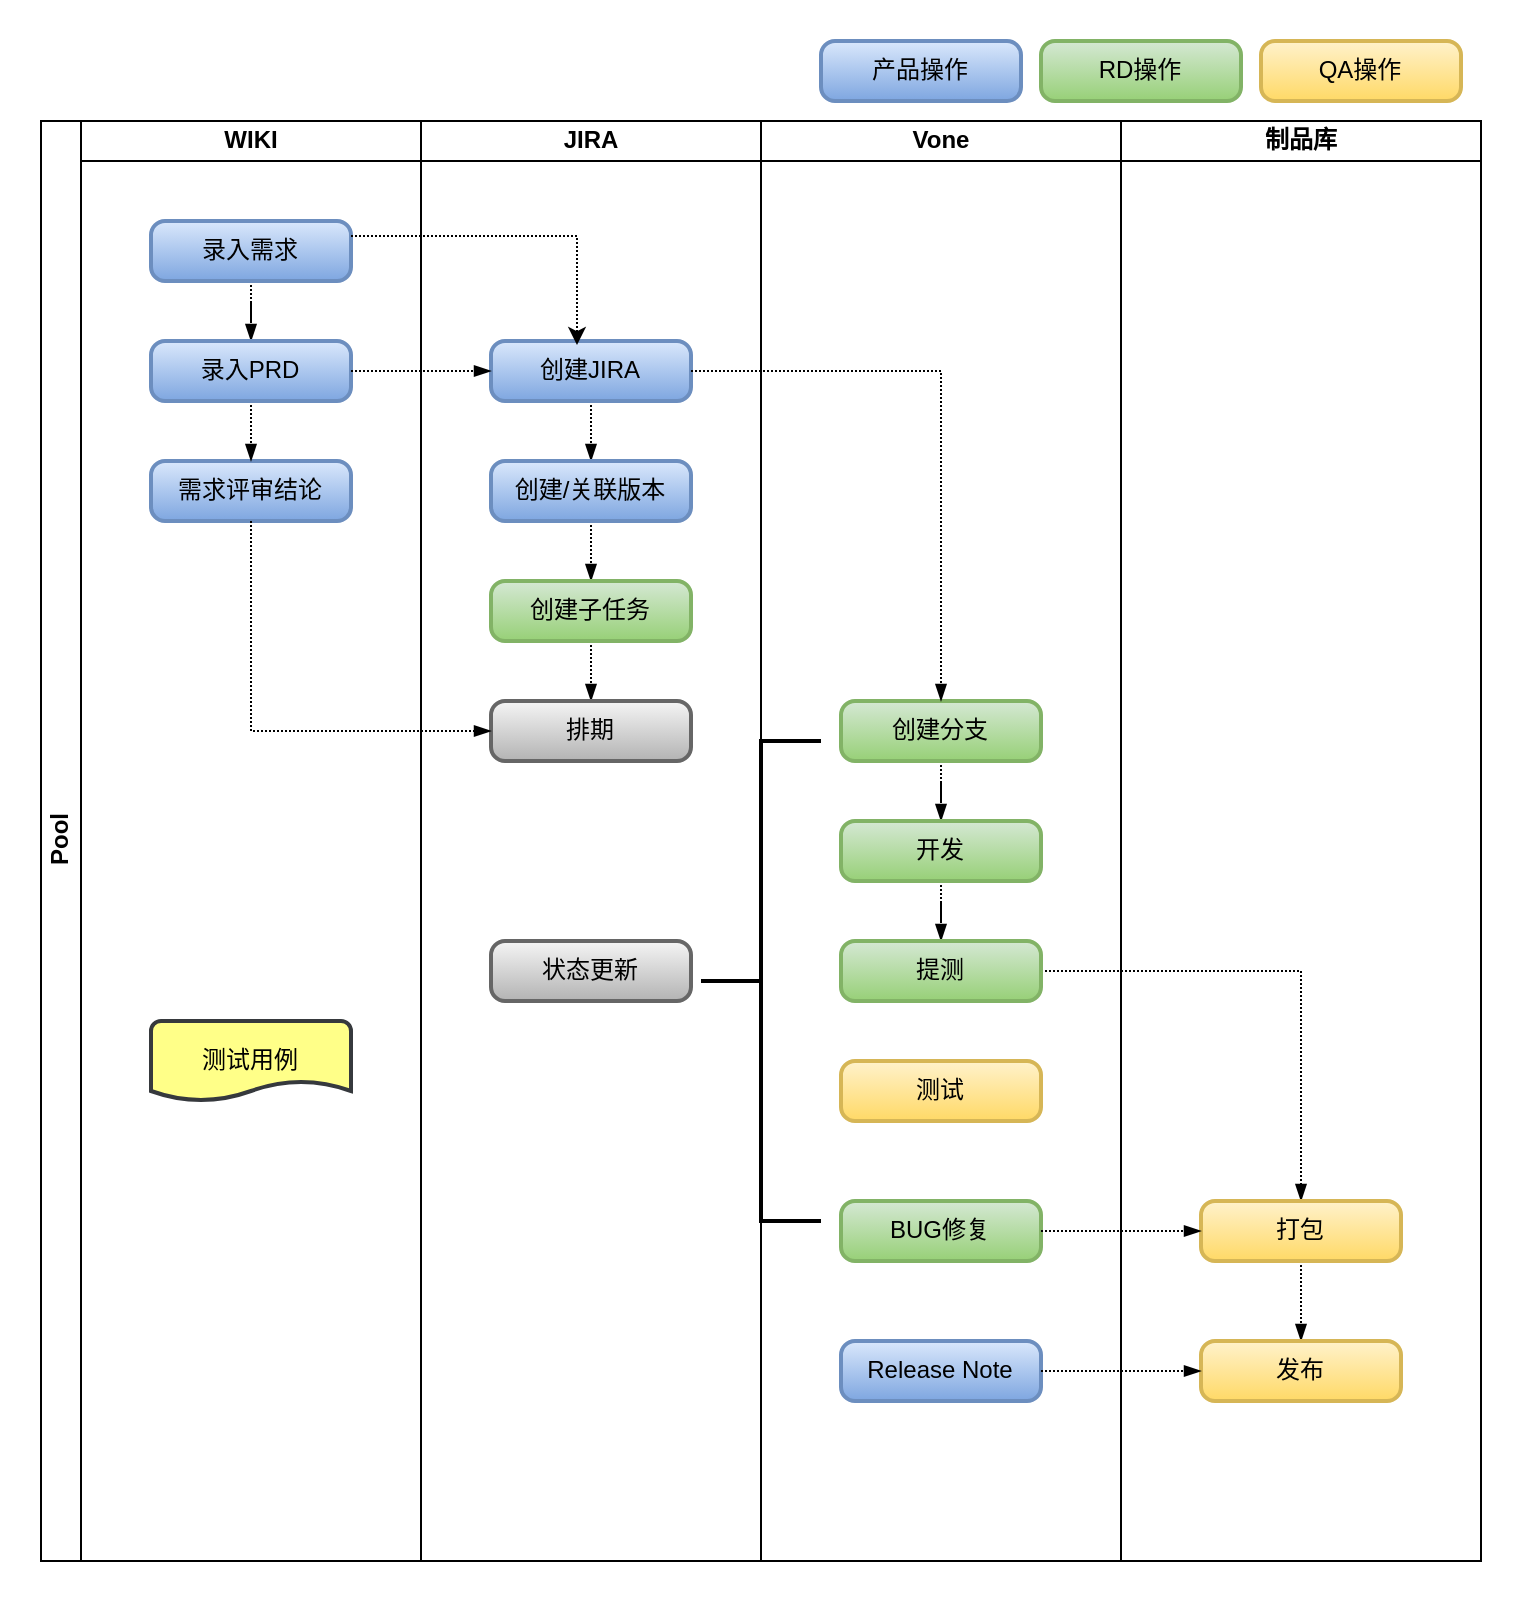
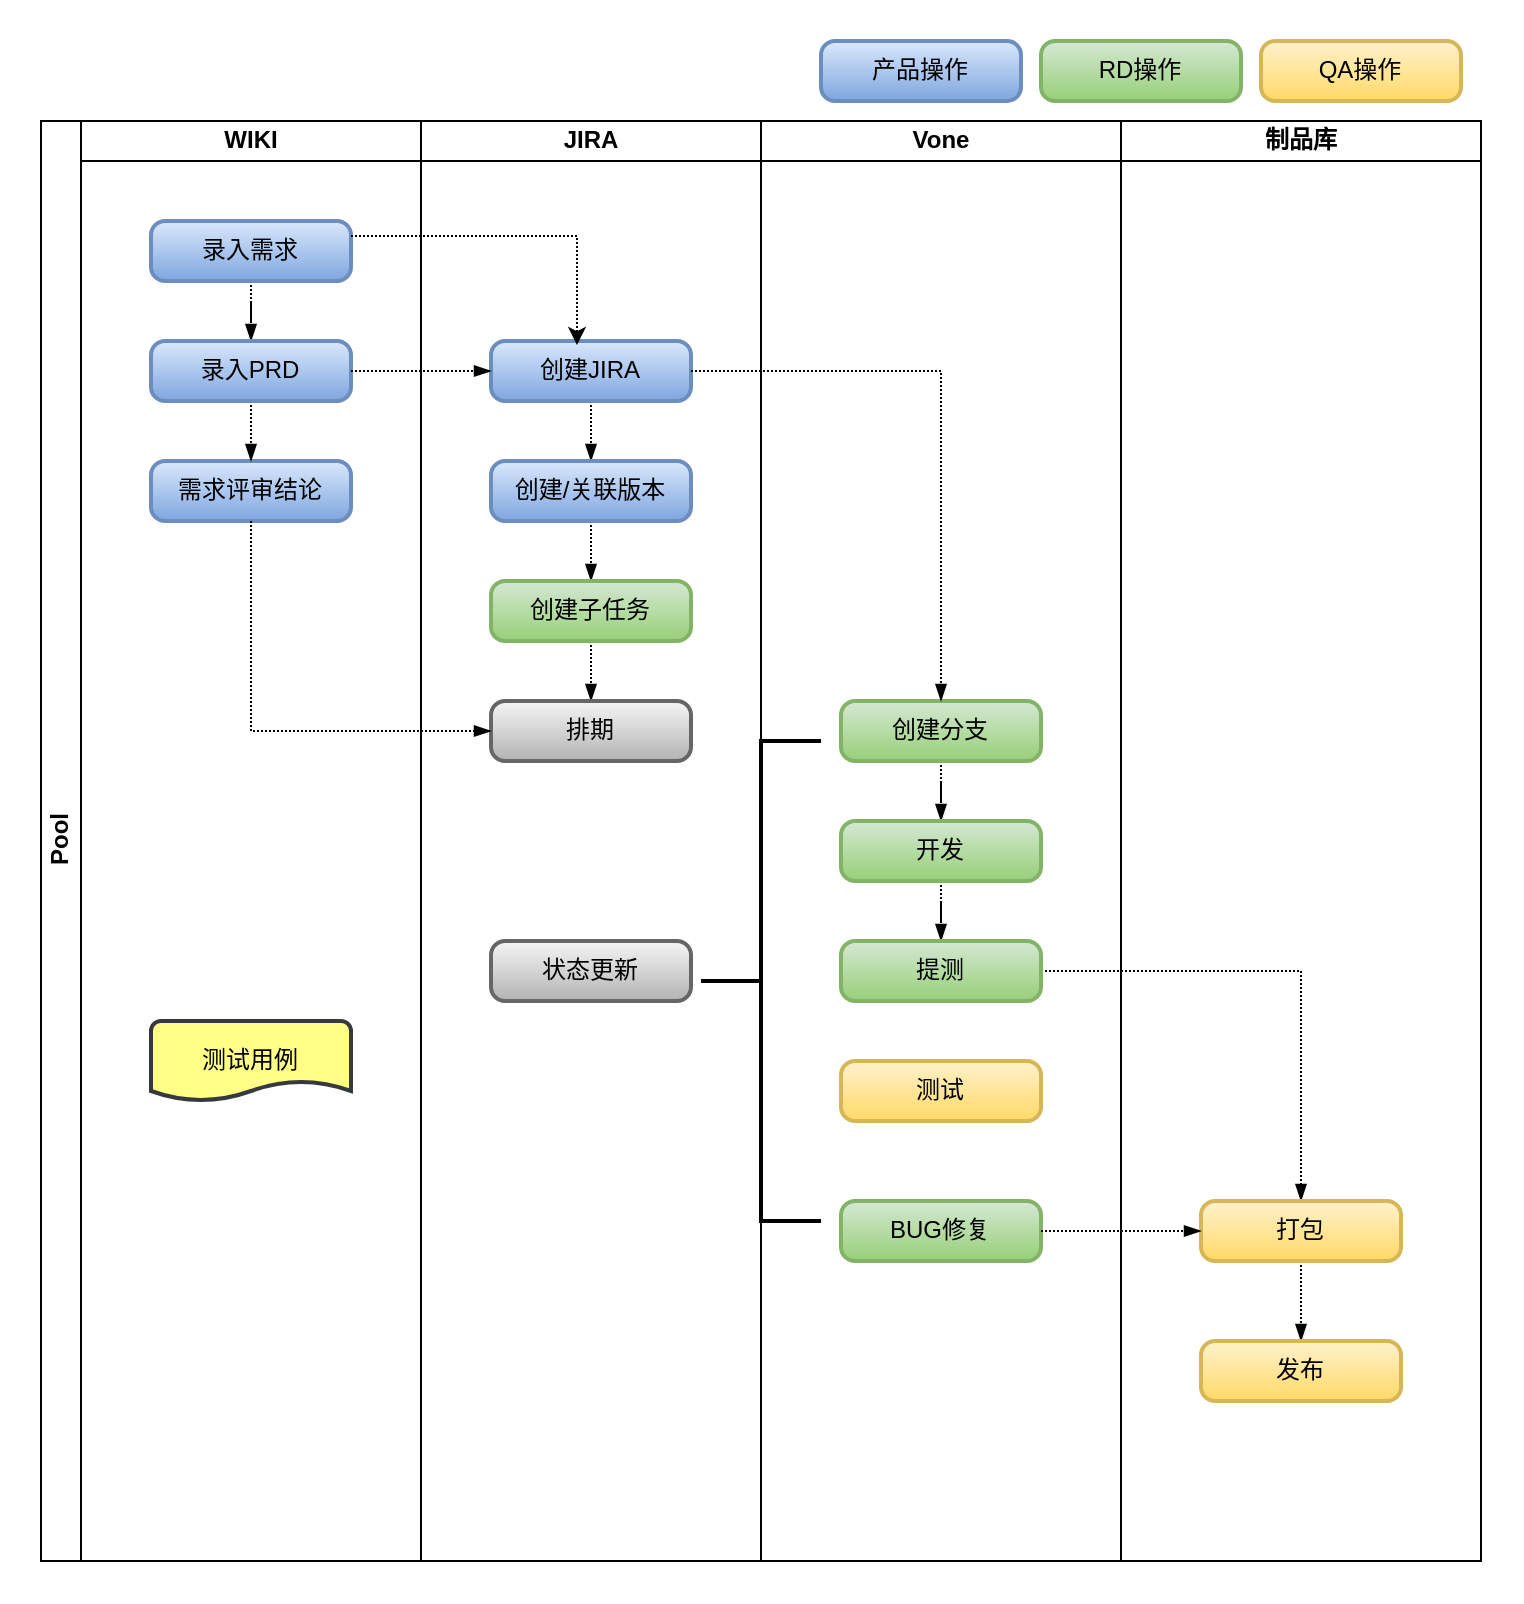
- <mxCell id="28" value="Release Note" style="rounded=1;whiteSpace=wrap;html=1;absoluteArcSize=1;arcSize=14;strokeWidth=2;fillColor=#dae8fc;strokeColor=#6c8ebf;gradientColor=#7ea6e0;" parent="19" vertex="1"><mxGeometry x="40" y="610" width="100" height="30" as="geometry" /></mxCell>
- <mxCell id="39" style="edgeStyle=orthogonalEdgeStyle;rounded=0;orthogonalLoop=1;jettySize=auto;html=1;entryX=0;entryY=0.5;entryDx=0;entryDy=0;dashed=1;endArrow=blockThin;endFill=1;dashPattern=1 1;" parent="1" source="28" target="37" edge="1"><mxGeometry relative="1" as="geometry" /></mxCell>
